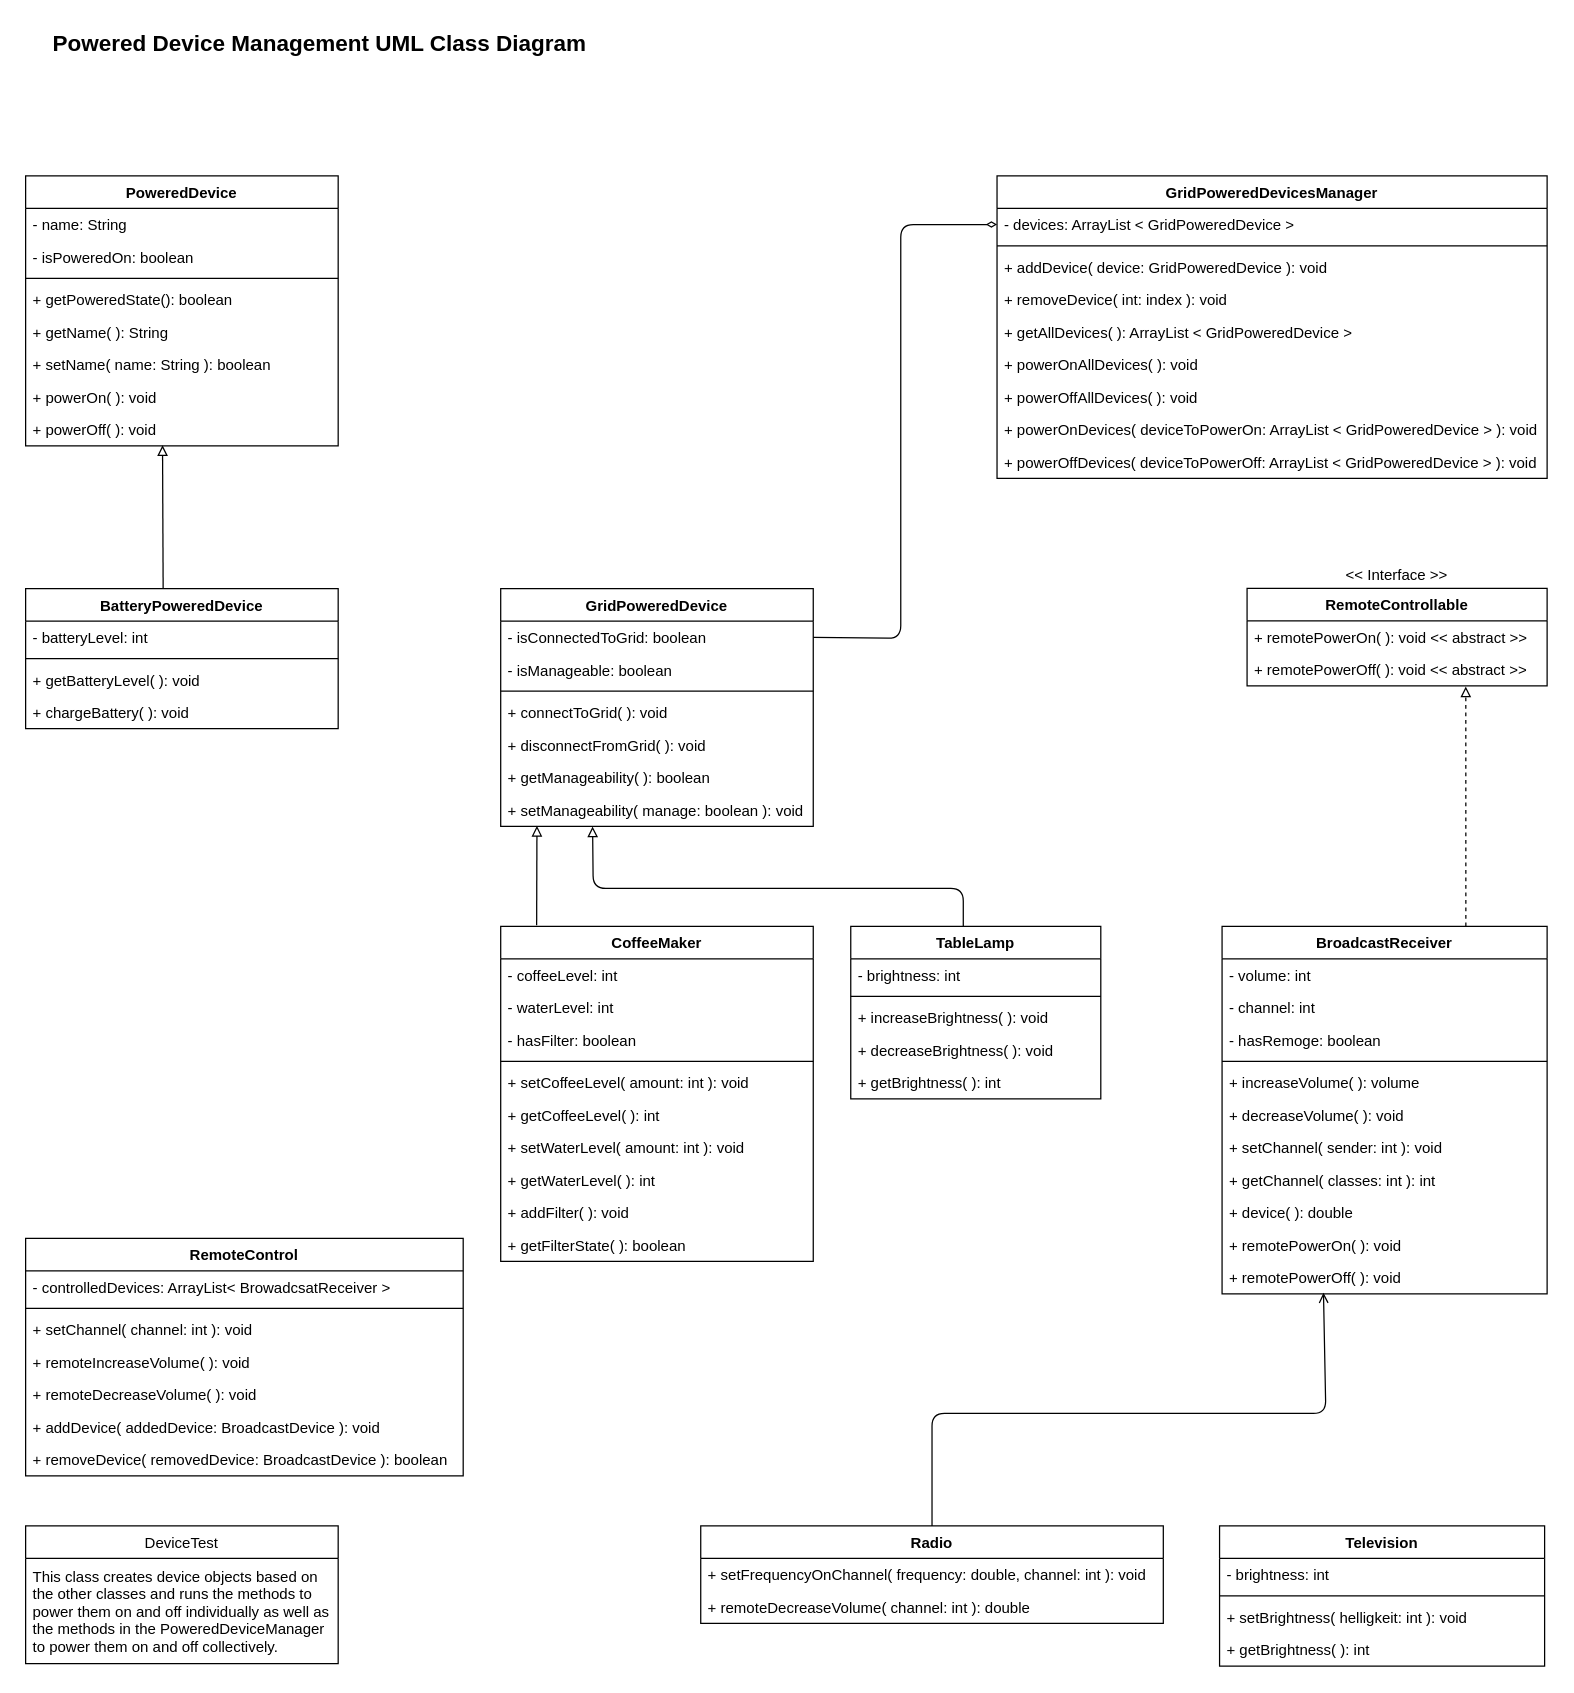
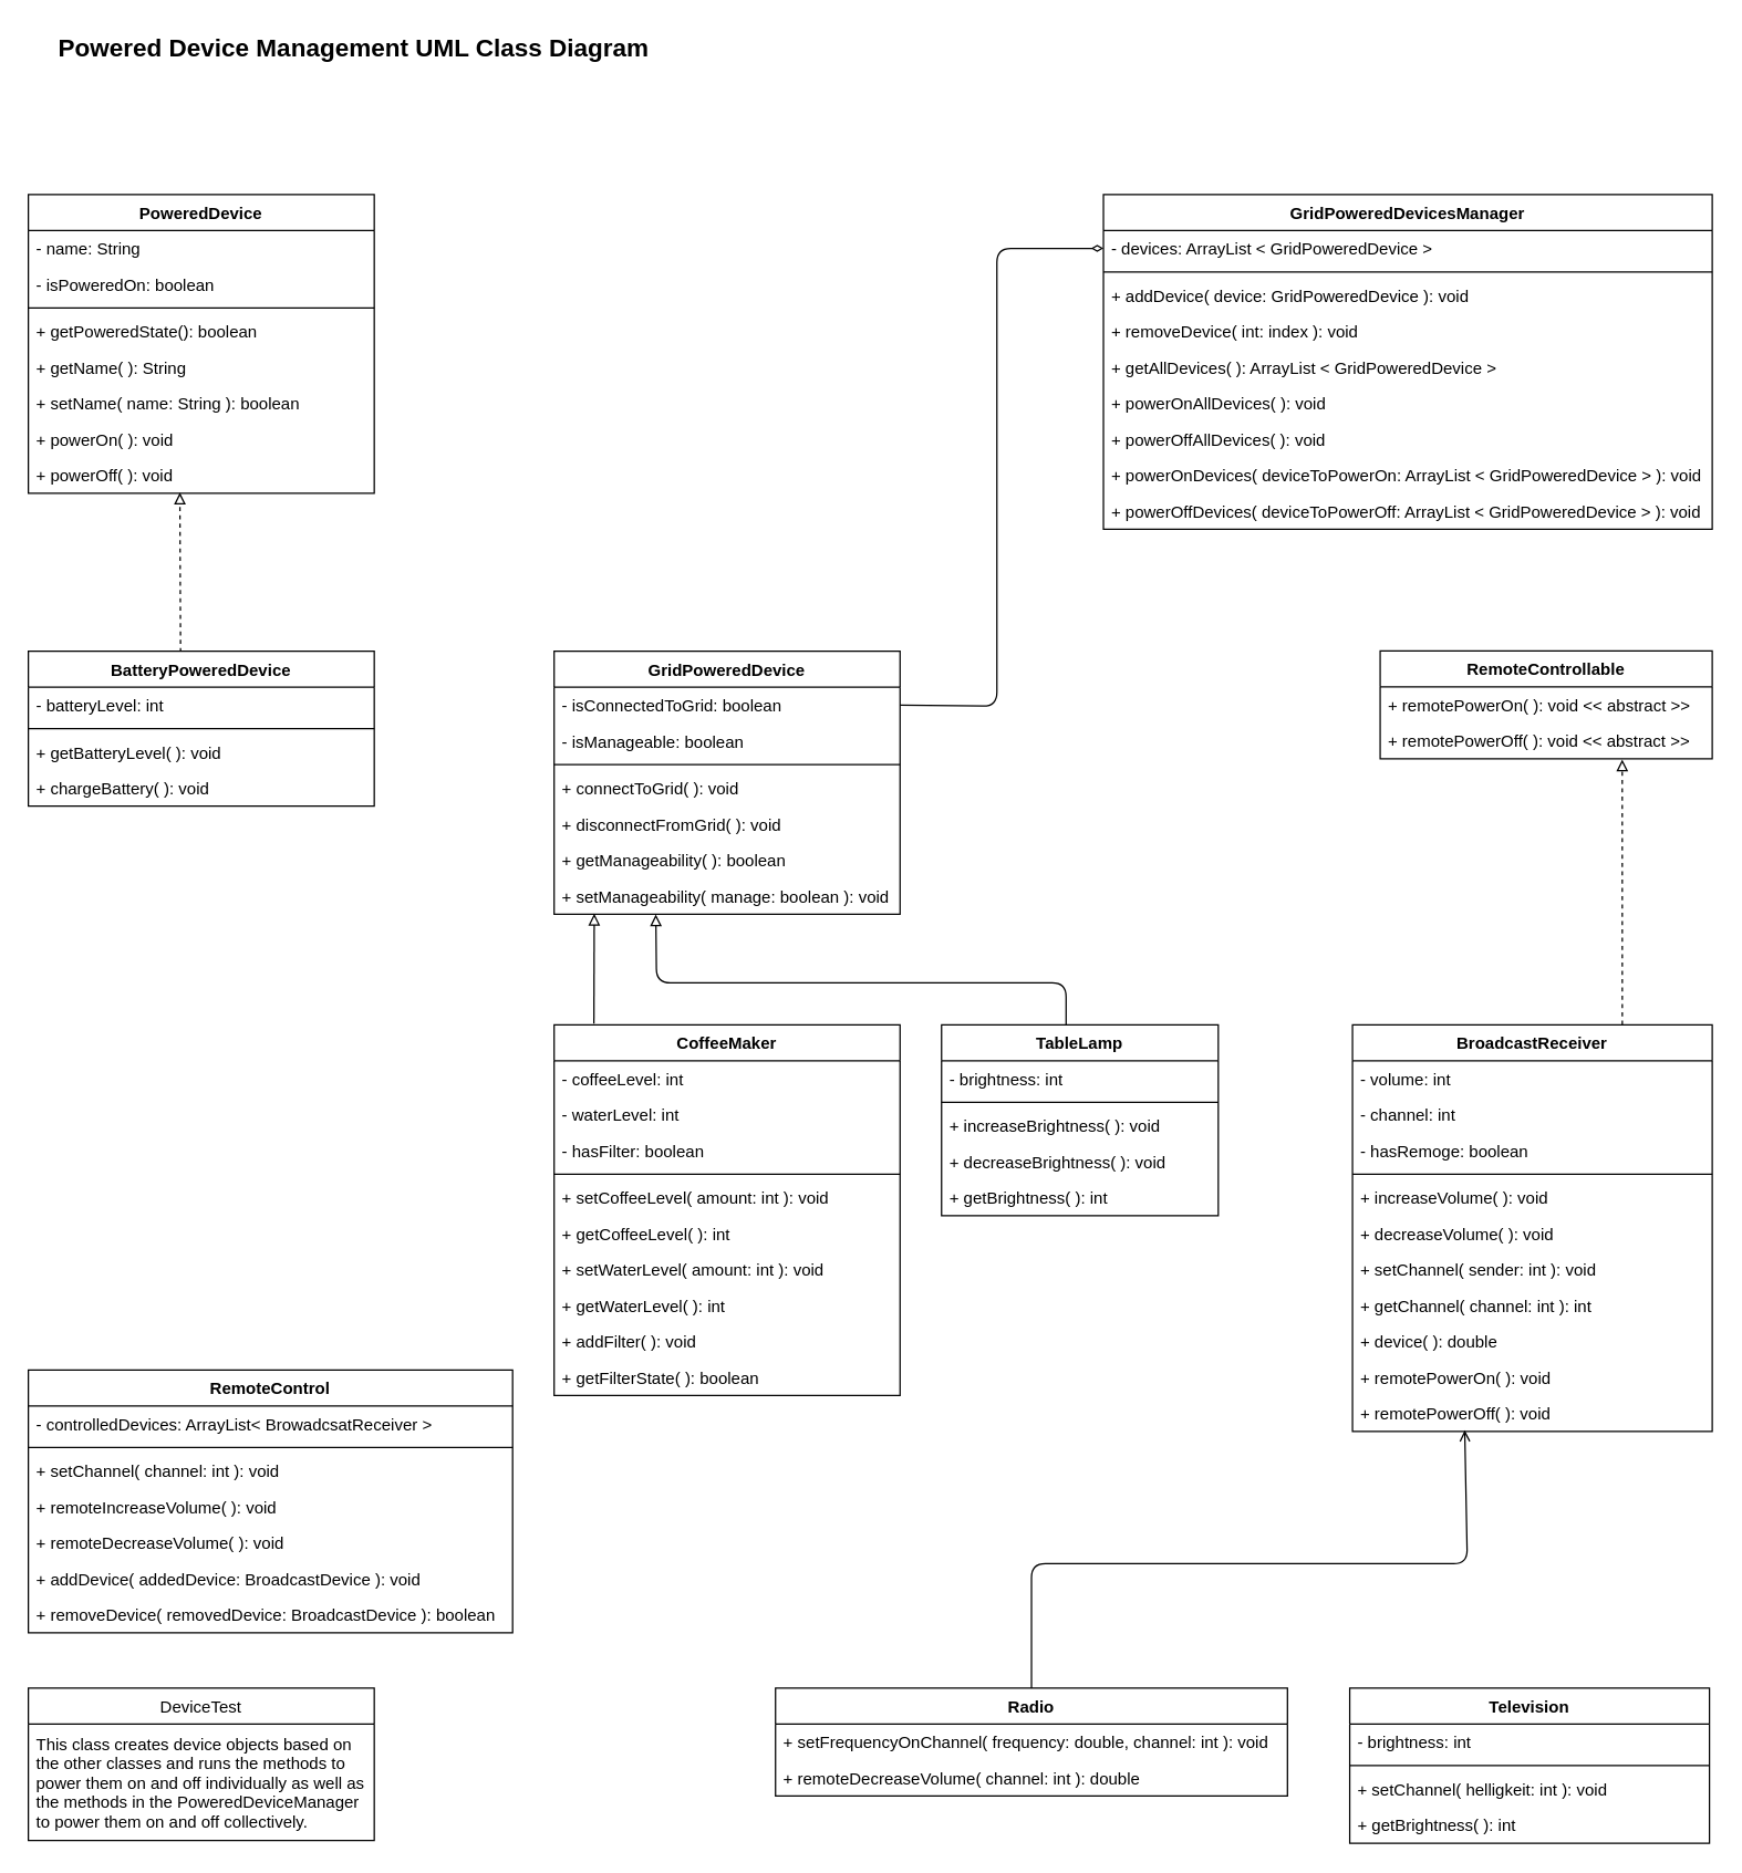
- <mxCell id="84" style="edgeStyle=none;html=1;endArrow=block;endFill=0;exitX=0.44;exitY=0.006;exitDx=0;exitDy=0;exitPerimeter=0;entryX=0.438;entryY=0.982;entryDx=0;entryDy=0;entryPerimeter=0;" parent="1" source="85" edge="1" target="83"><mxGeometry relative="1" as="geometry"><mxPoint x="160" y="457" as="sourcePoint" /><mxPoint x="160" y="360" as="targetPoint" /></mxGeometry></mxCell>
+ <mxCell id="84" style="edgeStyle=none;html=1;endArrow=block;endFill=0;exitX=0.44;exitY=0.006;exitDx=0;exitDy=0;exitPerimeter=0;entryX=0.438;entryY=0.982;entryDx=0;entryDy=0;entryPerimeter=0;dashed=1;" parent="1" source="85" edge="1" target="83"><mxGeometry relative="1" as="geometry"><mxPoint x="160" y="457" as="sourcePoint" /><mxPoint x="160" y="360" as="targetPoint" /></mxGeometry></mxCell>
- <mxCell id="66" value="&amp;lt;&amp;lt; Interface &amp;gt;&amp;gt;" style="text;html=1;strokeColor=none;fillColor=none;align=center;verticalAlign=middle;whiteSpace=wrap;rounded=0;" parent="1" vertex="1"><mxGeometry x="997" y="450" width="240" height="20" as="geometry" /></mxCell>
- <mxCell id="25" value="+ increaseVolume( ): volume" style="text;strokeColor=none;fillColor=none;align=left;verticalAlign=top;spacingLeft=4;spacingRight=4;overflow=hidden;rotatable=0;points=[[0,0.5],[1,0.5]];portConstraint=eastwest;" parent="20" vertex="1"><mxGeometry y="112" width="260" height="26" as="geometry" /></mxCell>
+ <mxCell id="25" value="+ increaseVolume( ): void" style="text;strokeColor=none;fillColor=none;align=left;verticalAlign=top;spacingLeft=4;spacingRight=4;overflow=hidden;rotatable=0;points=[[0,0.5],[1,0.5]];portConstraint=eastwest;" parent="20" vertex="1"><mxGeometry y="112" width="260" height="26" as="geometry" /></mxCell>
- <mxCell id="28" value="+ getChannel( classes: int ): int" style="text;strokeColor=none;fillColor=none;align=left;verticalAlign=top;spacingLeft=4;spacingRight=4;overflow=hidden;rotatable=0;points=[[0,0.5],[1,0.5]];portConstraint=eastwest;" parent="20" vertex="1"><mxGeometry y="190" width="260" height="26" as="geometry" /></mxCell>
+ <mxCell id="28" value="+ getChannel( channel: int ): int" style="text;strokeColor=none;fillColor=none;align=left;verticalAlign=top;spacingLeft=4;spacingRight=4;overflow=hidden;rotatable=0;points=[[0,0.5],[1,0.5]];portConstraint=eastwest;" parent="20" vertex="1"><mxGeometry y="190" width="260" height="26" as="geometry" /></mxCell>
- <mxCell id="17" value="+ setBrightness( helligkeit: int ): void" style="text;strokeColor=none;fillColor=none;align=left;verticalAlign=top;spacingLeft=4;spacingRight=4;overflow=hidden;rotatable=0;points=[[0,0.5],[1,0.5]];portConstraint=eastwest;" parent="14" vertex="1"><mxGeometry y="60" width="260" height="26" as="geometry" /></mxCell>
+ <mxCell id="17" value="+ setChannel( helligkeit: int ): void" style="text;strokeColor=none;fillColor=none;align=left;verticalAlign=top;spacingLeft=4;spacingRight=4;overflow=hidden;rotatable=0;points=[[0,0.5],[1,0.5]];portConstraint=eastwest;" parent="14" vertex="1"><mxGeometry y="60" width="260" height="26" as="geometry" /></mxCell>
